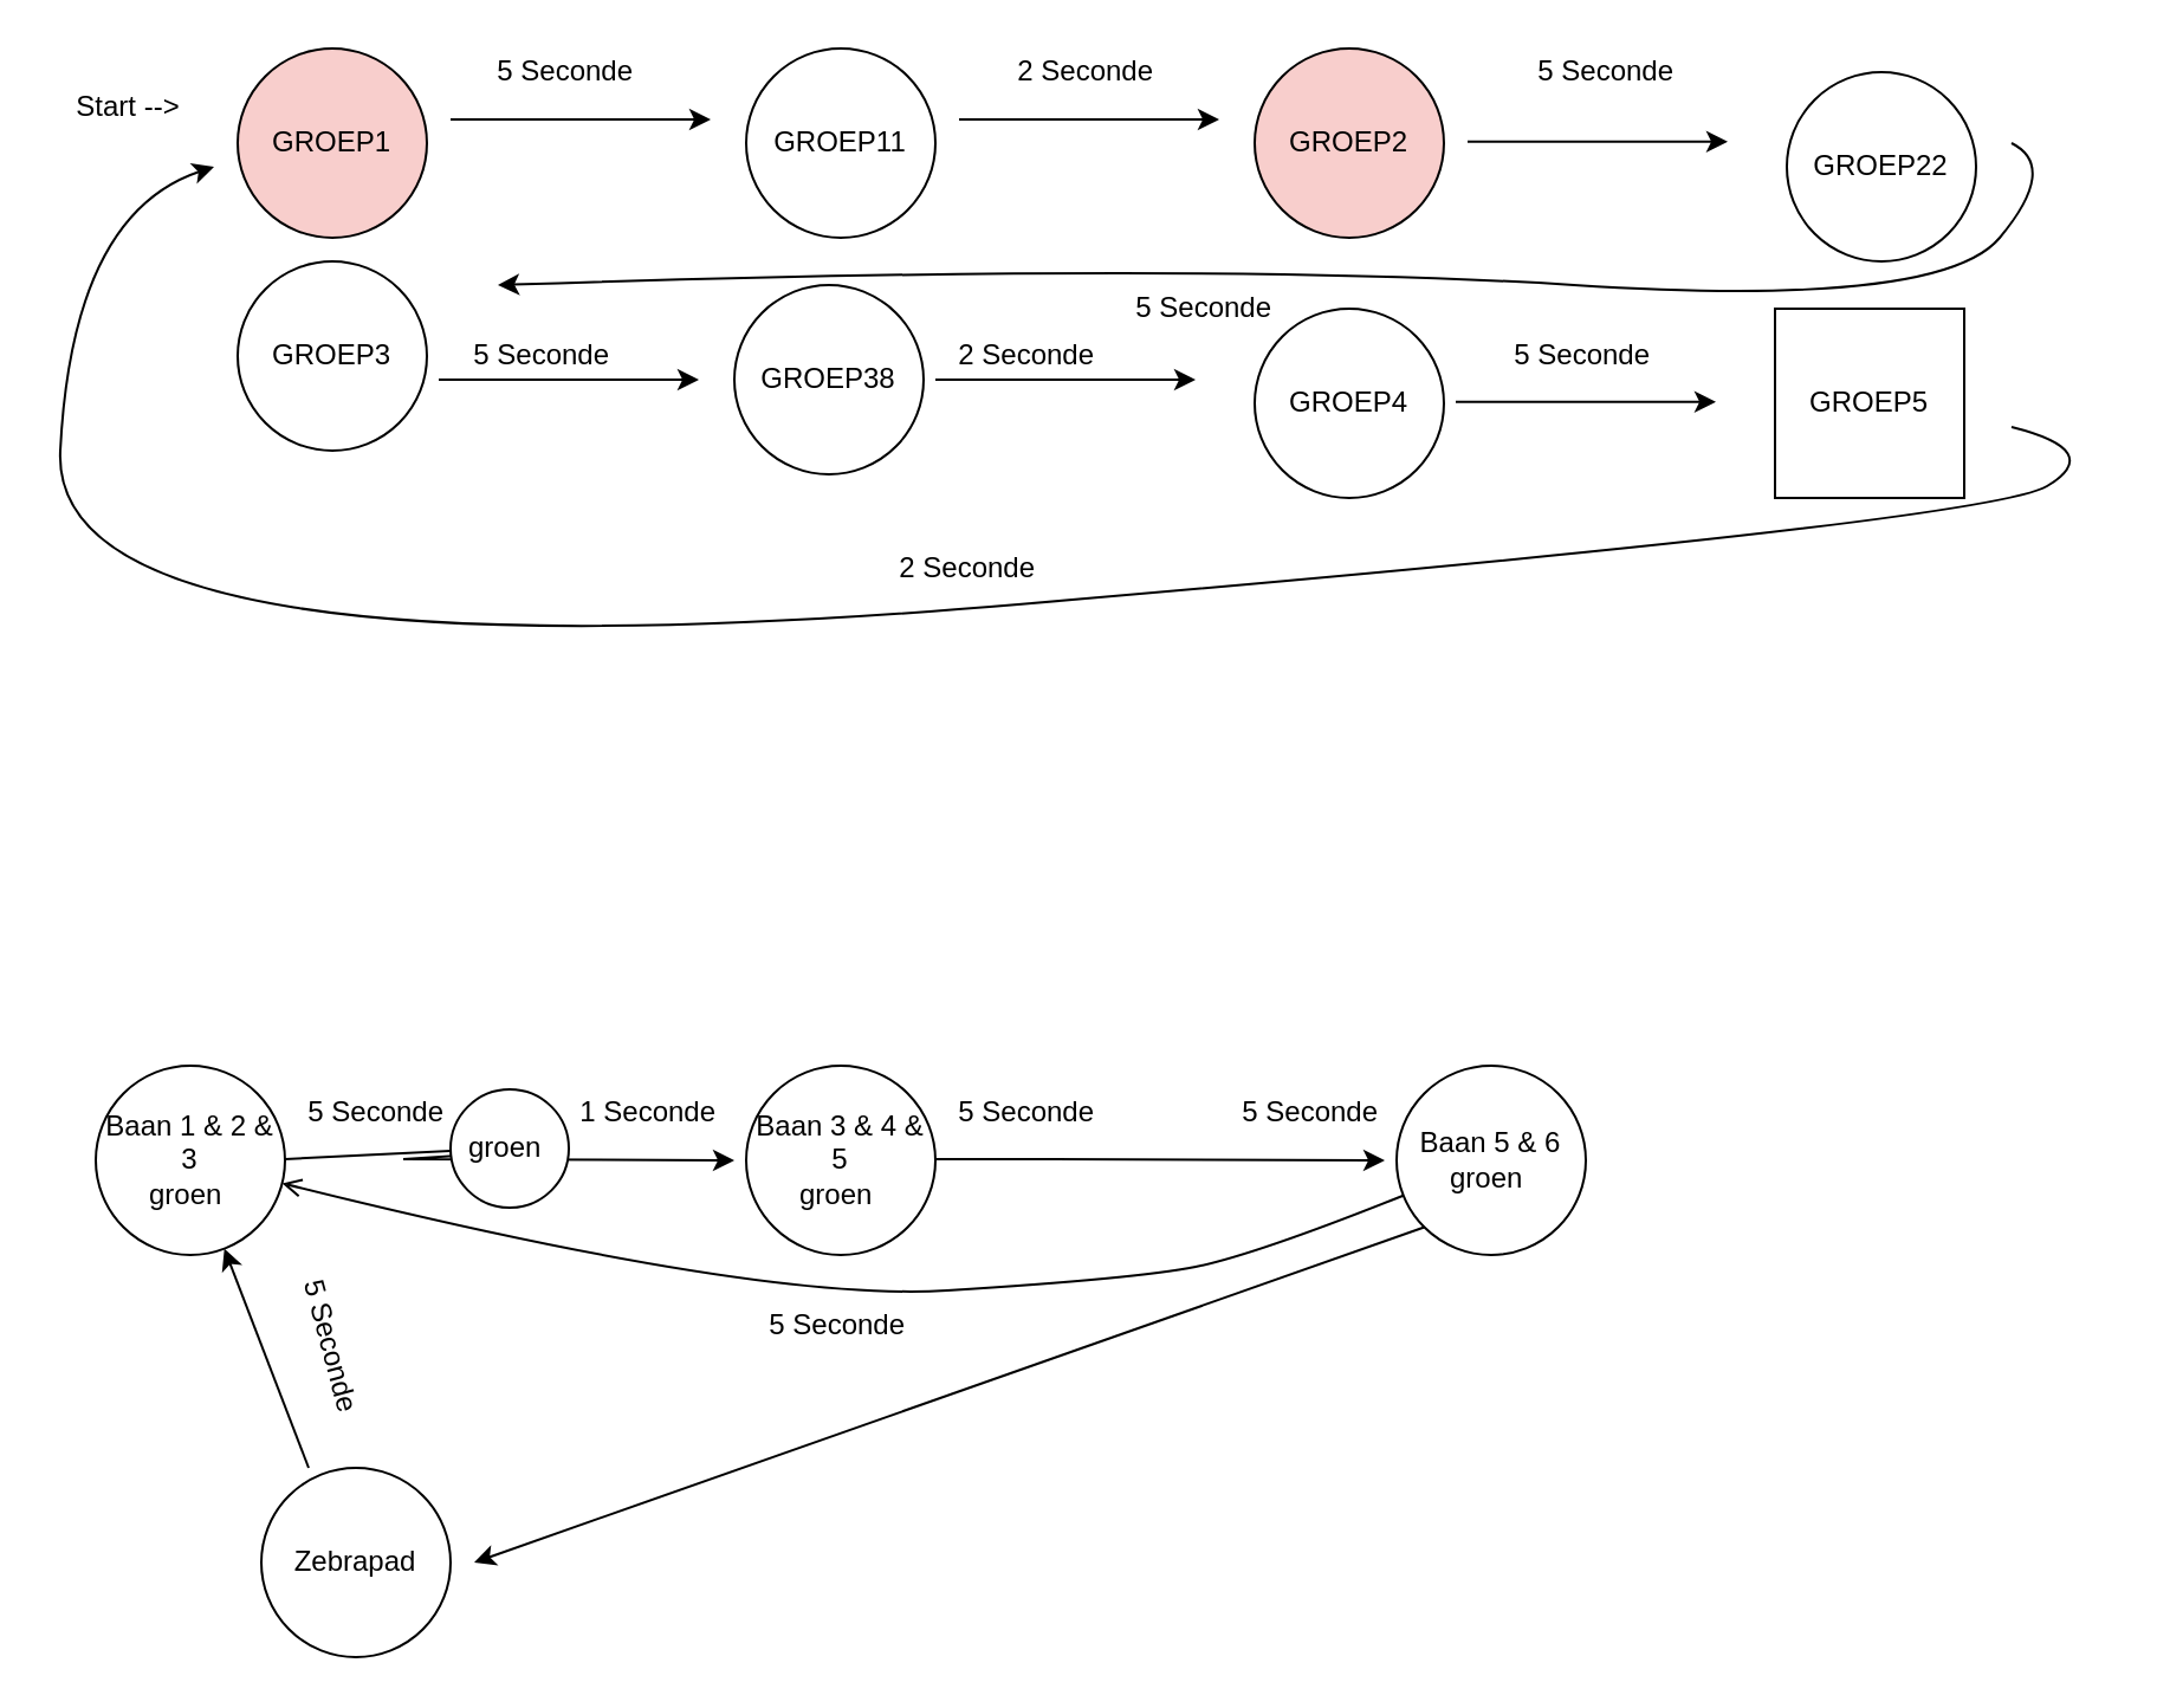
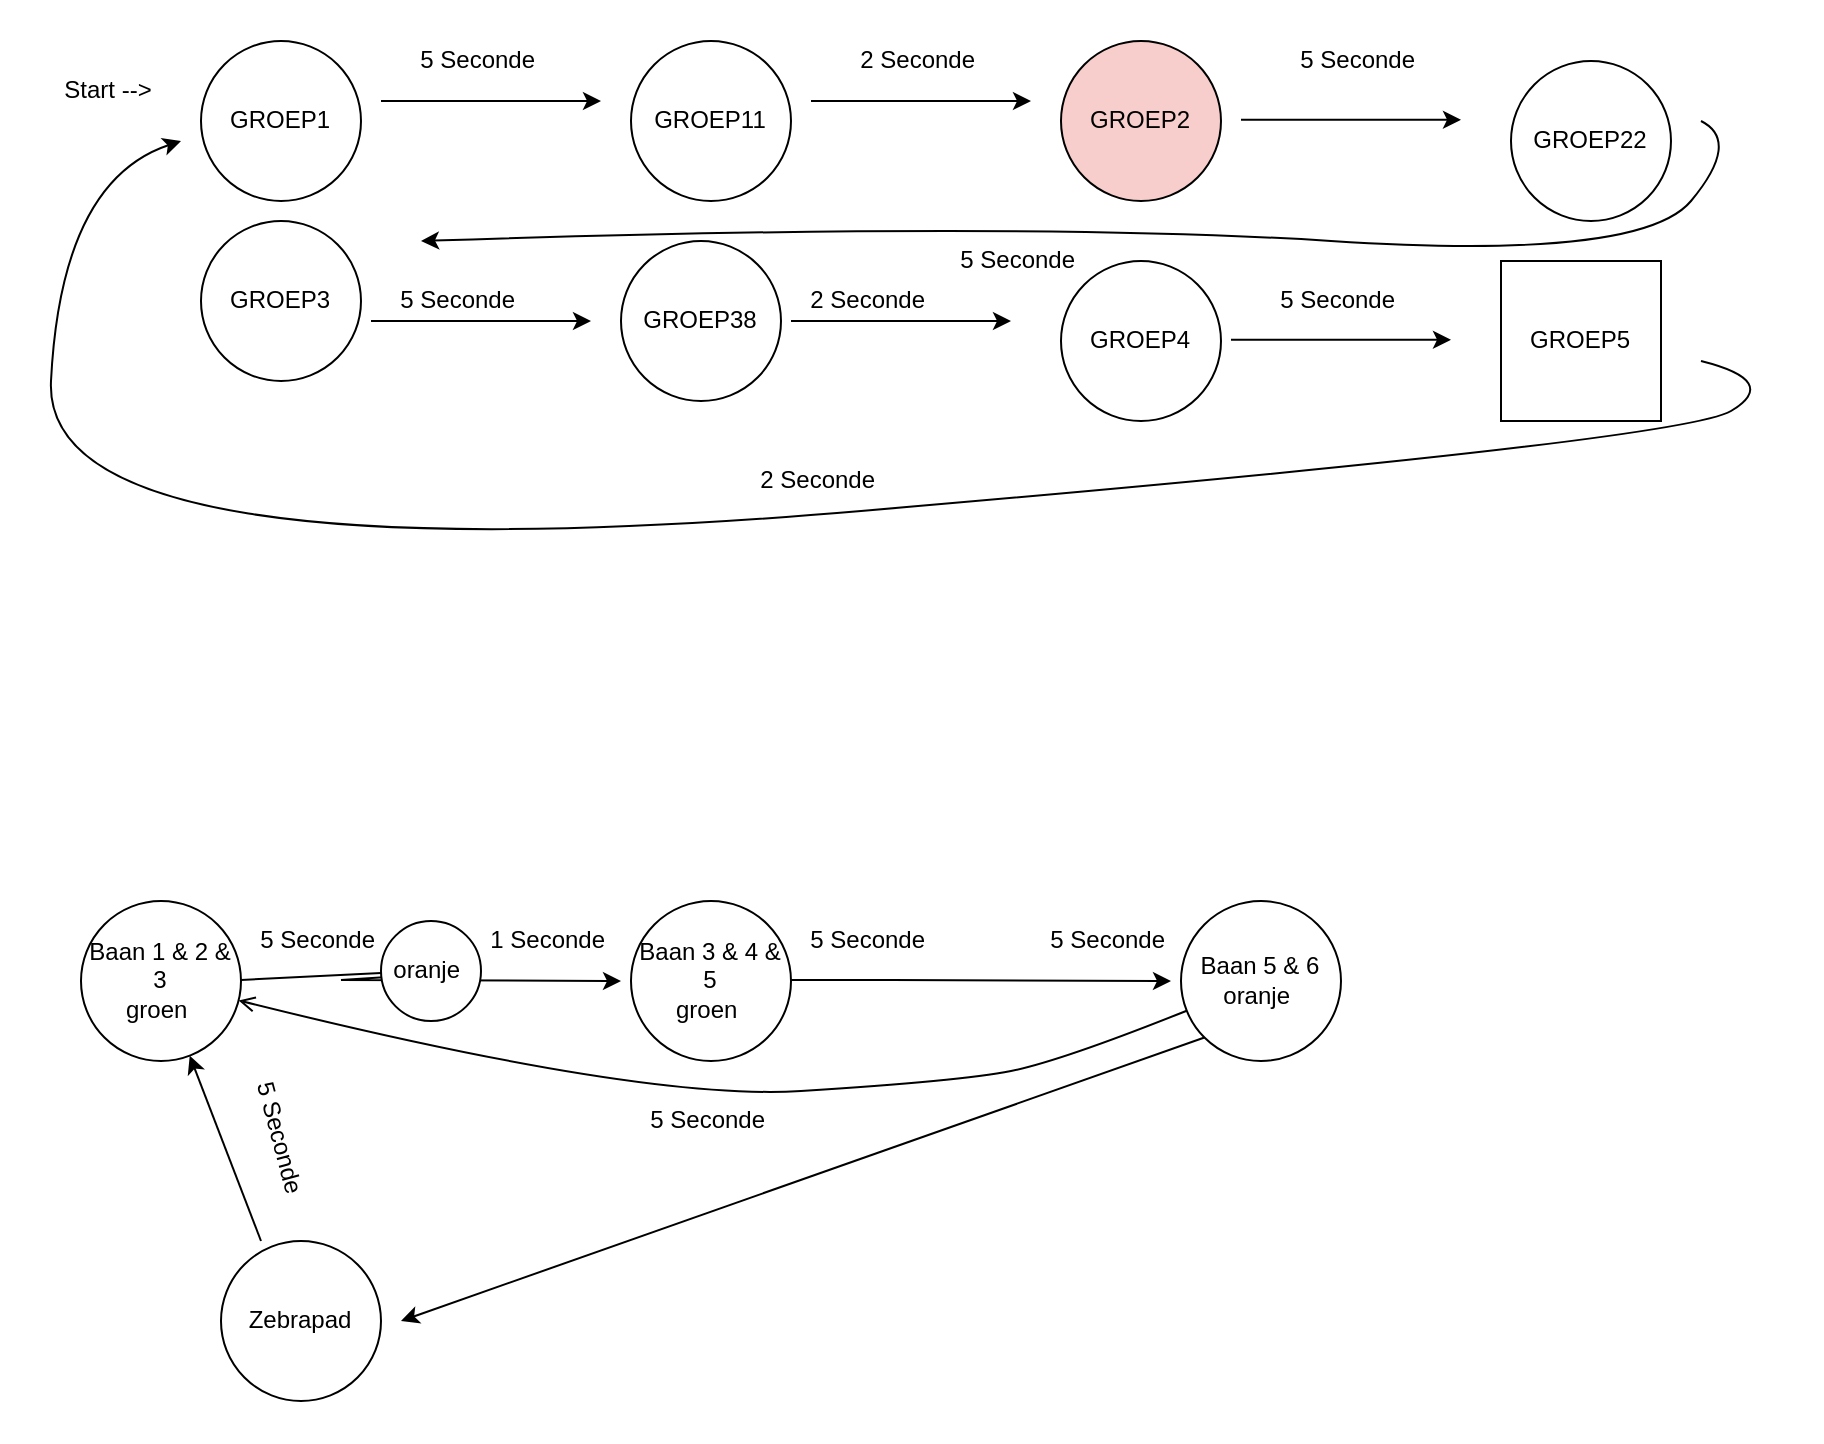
- <mxCell id="19" value="GROEP1" style="ellipse;whiteSpace=wrap;html=1;aspect=fixed;fillColor=#f8cecc;" vertex="1" parent="1"><mxGeometry x="100" y="20" width="80" height="80" as="geometry" /></mxCell>
+ <mxCell id="19" value="GROEP1" style="ellipse;whiteSpace=wrap;html=1;aspect=fixed;" vertex="1" parent="1"><mxGeometry x="100" y="20" width="80" height="80" as="geometry" /></mxCell>
- <mxCell id="15" value="groen&amp;nbsp;" style="ellipse;whiteSpace=wrap;html=1;aspect=fixed;strokeColor=default;fillColor=default;fontColor=default;" vertex="1" parent="1"><mxGeometry x="190" y="460" width="50" height="50" as="geometry" /></mxCell>
+ <mxCell id="15" value="oranje&amp;nbsp;" style="ellipse;whiteSpace=wrap;html=1;aspect=fixed;strokeColor=default;fillColor=default;fontColor=default;" vertex="1" parent="1"><mxGeometry x="190" y="460" width="50" height="50" as="geometry" /></mxCell>
- <mxCell id="8" value="Baan 5 &amp;amp; 6&lt;br&gt;groen&amp;nbsp;" style="ellipse;whiteSpace=wrap;html=1;aspect=fixed;strokeColor=default;fillColor=default;fontColor=default;" vertex="1" parent="1"><mxGeometry x="590" y="450" width="80" height="80" as="geometry" /></mxCell>
+ <mxCell id="8" value="Baan 5 &amp;amp; 6&lt;br&gt;oranje&amp;nbsp;" style="ellipse;whiteSpace=wrap;html=1;aspect=fixed;strokeColor=default;fillColor=default;fontColor=default;" vertex="1" parent="1"><mxGeometry x="590" y="450" width="80" height="80" as="geometry" /></mxCell>
